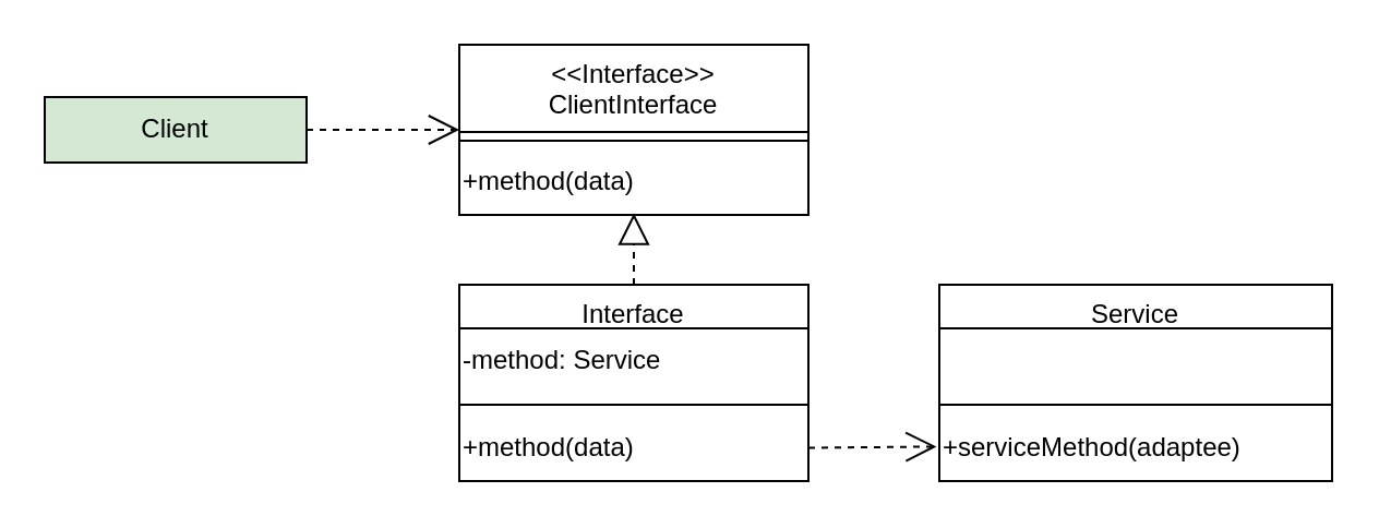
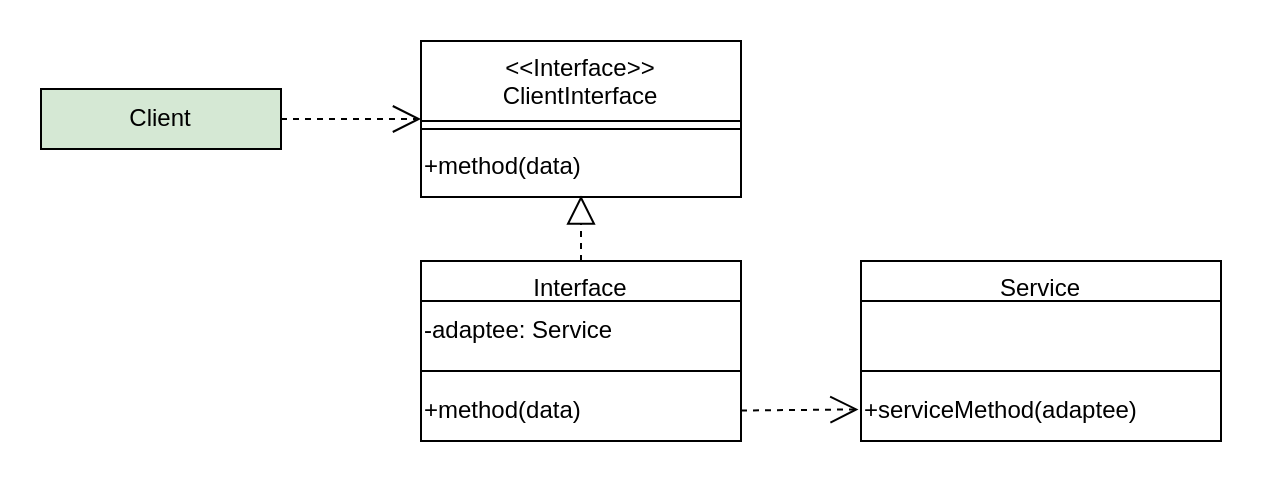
- <mxCell id="8" value="&lt;div align=&quot;left&quot;&gt;-method: Service&lt;br&gt;&lt;/div&gt;" style="text;html=1;align=left;verticalAlign=middle;resizable=0;points=[];autosize=1;strokeColor=none;fillColor=none;" vertex="1" parent="7"><mxGeometry y="20" width="160" height="30" as="geometry" /></mxCell>
+ <mxCell id="8" value="&lt;div align=&quot;left&quot;&gt;-adaptee: Service&lt;br&gt;&lt;/div&gt;" style="text;html=1;align=left;verticalAlign=middle;resizable=0;points=[];autosize=1;strokeColor=none;fillColor=none;" vertex="1" parent="7"><mxGeometry y="20" width="160" height="30" as="geometry" /></mxCell>
